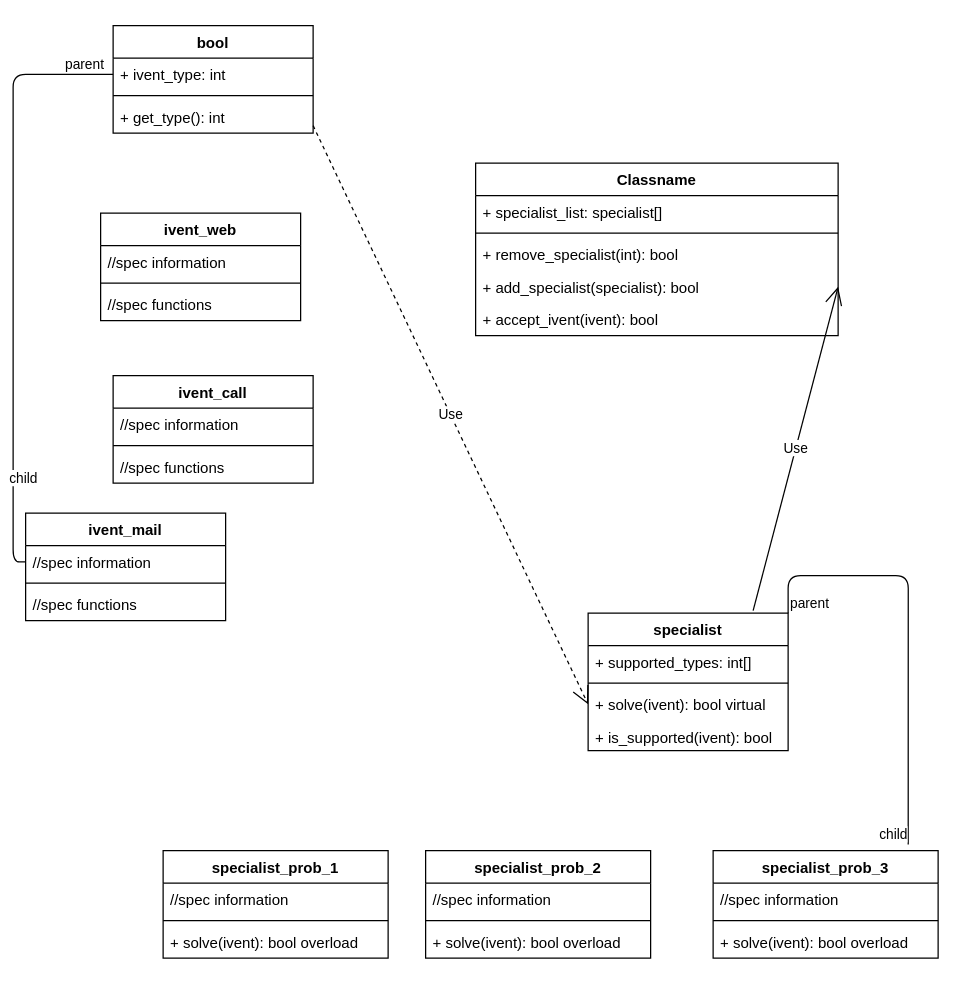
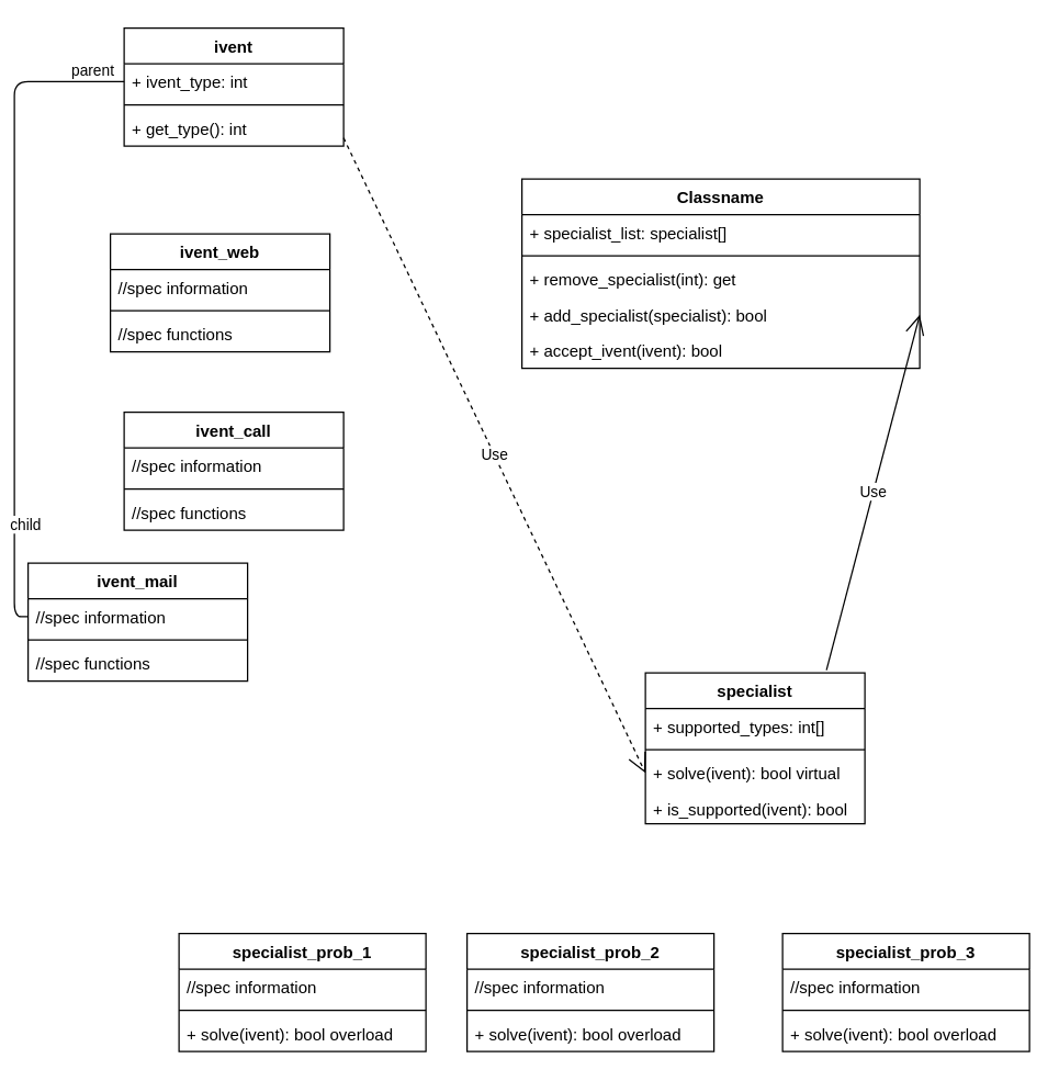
- <mxCell id="2" value="bool" style="swimlane;fontStyle=1;align=center;verticalAlign=top;childLayout=stackLayout;horizontal=1;startSize=26;horizontalStack=0;resizeParent=1;resizeParentMax=0;resizeLast=0;collapsible=1;marginBottom=0;" vertex="1" parent="1"><mxGeometry x="90" y="20" width="160" height="86" as="geometry" /></mxCell>
+ <mxCell id="2" value="ivent" style="swimlane;fontStyle=1;align=center;verticalAlign=top;childLayout=stackLayout;horizontal=1;startSize=26;horizontalStack=0;resizeParent=1;resizeParentMax=0;resizeLast=0;collapsible=1;marginBottom=0;" vertex="1" parent="1"><mxGeometry x="90" y="20" width="160" height="86" as="geometry" /></mxCell>
- <mxCell id="24" value="+ remove_specialist(int): bool" style="text;strokeColor=none;fillColor=none;align=left;verticalAlign=top;spacingLeft=4;spacingRight=4;overflow=hidden;rotatable=0;points=[[0,0.5],[1,0.5]];portConstraint=eastwest;" vertex="1" parent="21"><mxGeometry y="60" width="290" height="26" as="geometry" /></mxCell>
+ <mxCell id="24" value="+ remove_specialist(int): get" style="text;strokeColor=none;fillColor=none;align=left;verticalAlign=top;spacingLeft=4;spacingRight=4;overflow=hidden;rotatable=0;points=[[0,0.5],[1,0.5]];portConstraint=eastwest;" vertex="1" parent="21"><mxGeometry y="60" width="290" height="26" as="geometry" /></mxCell>
- <mxCell id="44" value="" style="endArrow=none;html=1;edgeStyle=orthogonalEdgeStyle;exitX=1;exitY=0;exitDx=0;exitDy=0;entryX=0.867;entryY=-0.058;entryDx=0;entryDy=0;entryPerimeter=0;" edge="1" parent="1" source="27" target="40"><mxGeometry relative="1" as="geometry"><mxPoint x="300" y="520" as="sourcePoint" /><mxPoint x="460" y="520" as="targetPoint" /><Array as="points"><mxPoint x="630" y="460" /><mxPoint x="726" y="460" /></Array></mxGeometry></mxCell>
- <mxCell id="45" value="parent" style="edgeLabel;resizable=0;html=1;align=left;verticalAlign=bottom;" connectable="0" vertex="1" parent="44"><mxGeometry x="-1" relative="1" as="geometry" /></mxCell>
- <mxCell id="46" value="child" style="edgeLabel;resizable=0;html=1;align=right;verticalAlign=bottom;" connectable="0" vertex="1" parent="44"><mxGeometry x="1" relative="1" as="geometry" /></mxCell>
